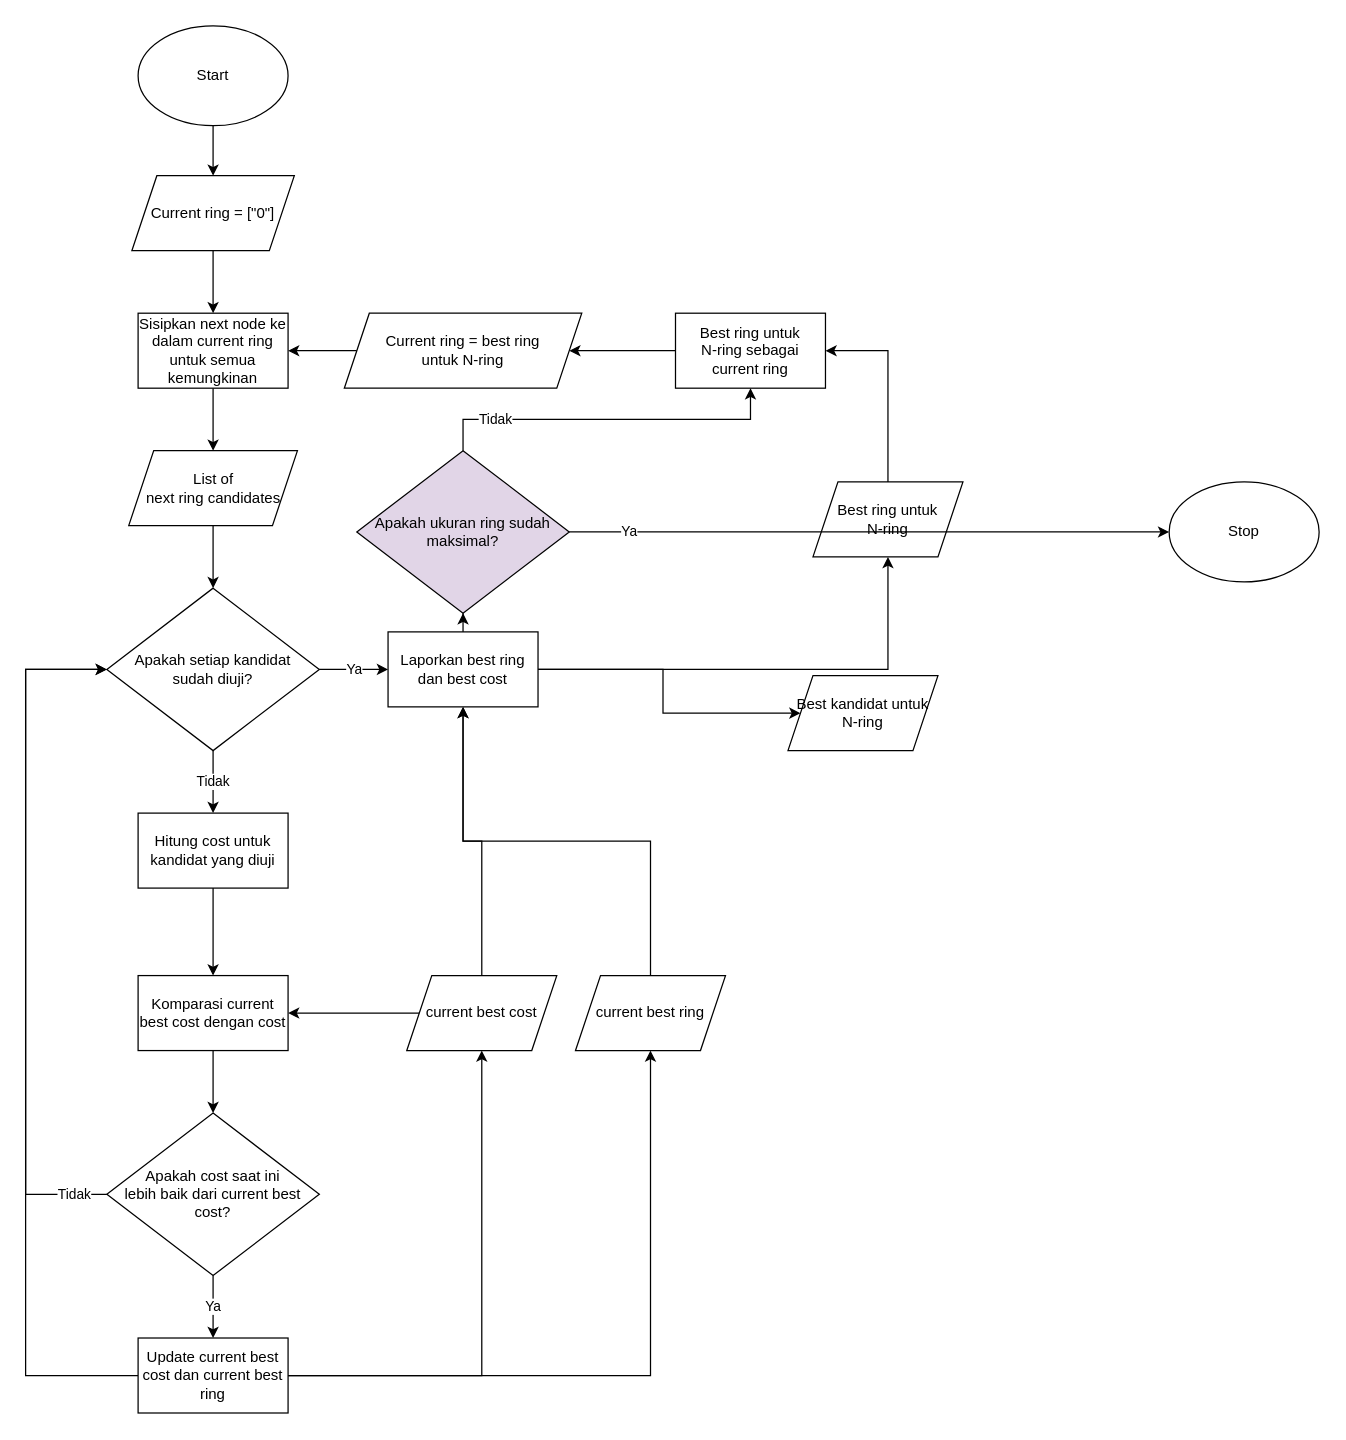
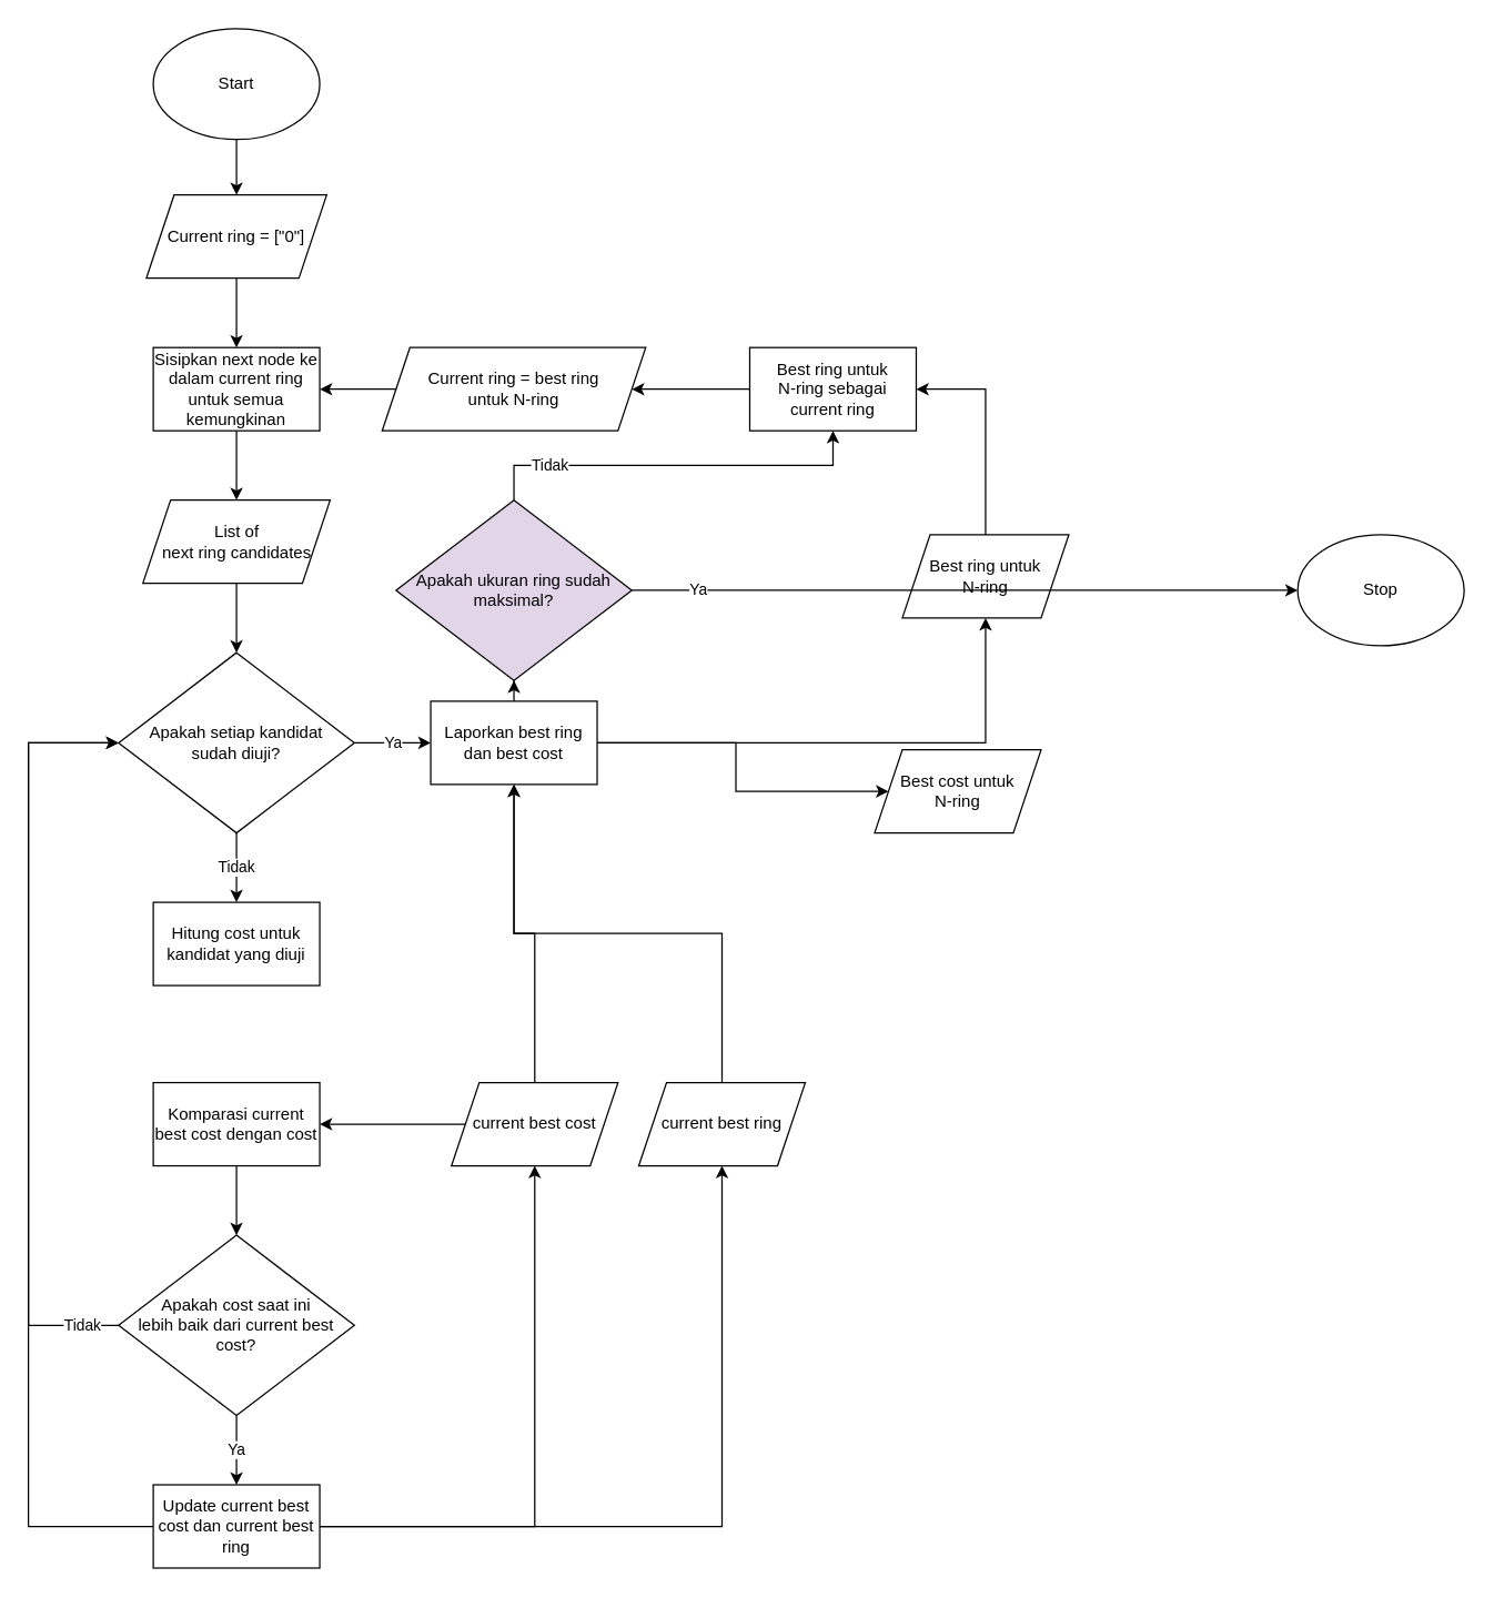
- <mxCell id="35" value="Best kandidat untuk&lt;br&gt;N-ring" style="shape=parallelogram;perimeter=parallelogramPerimeter;whiteSpace=wrap;html=1;fixedSize=1;" vertex="1" parent="1"><mxGeometry x="630" y="540" width="120" height="60" as="geometry" /></mxCell>
+ <mxCell id="35" value="Best cost untuk&lt;br&gt;N-ring" style="shape=parallelogram;perimeter=parallelogramPerimeter;whiteSpace=wrap;html=1;fixedSize=1;" vertex="1" parent="1"><mxGeometry x="630" y="540" width="120" height="60" as="geometry" /></mxCell>
- <mxCell id="16" style="edgeStyle=orthogonalEdgeStyle;rounded=0;orthogonalLoop=1;jettySize=auto;html=1;exitX=0.5;exitY=1;exitDx=0;exitDy=0;" edge="1" parent="1" source="17" target="22"><mxGeometry relative="1" as="geometry" /></mxCell>
